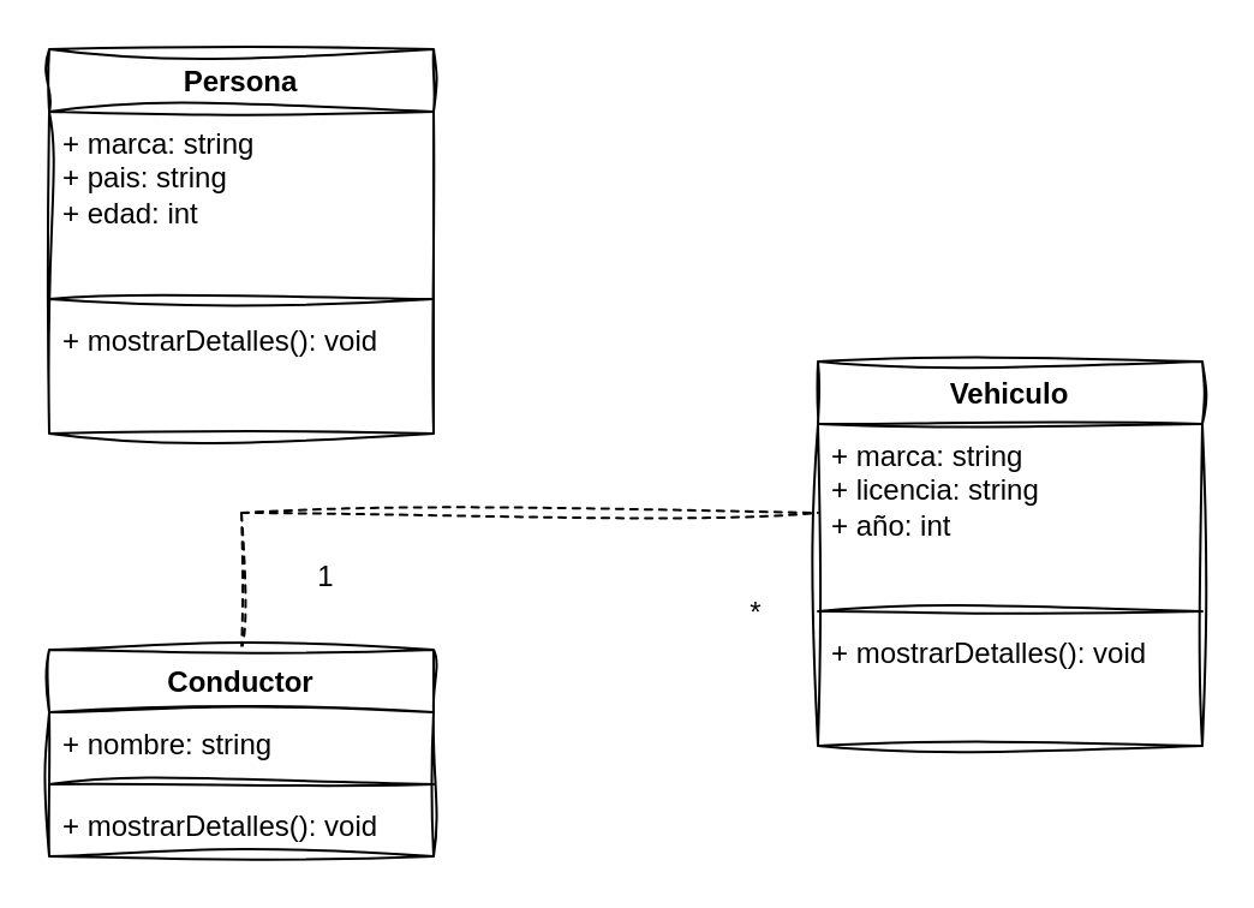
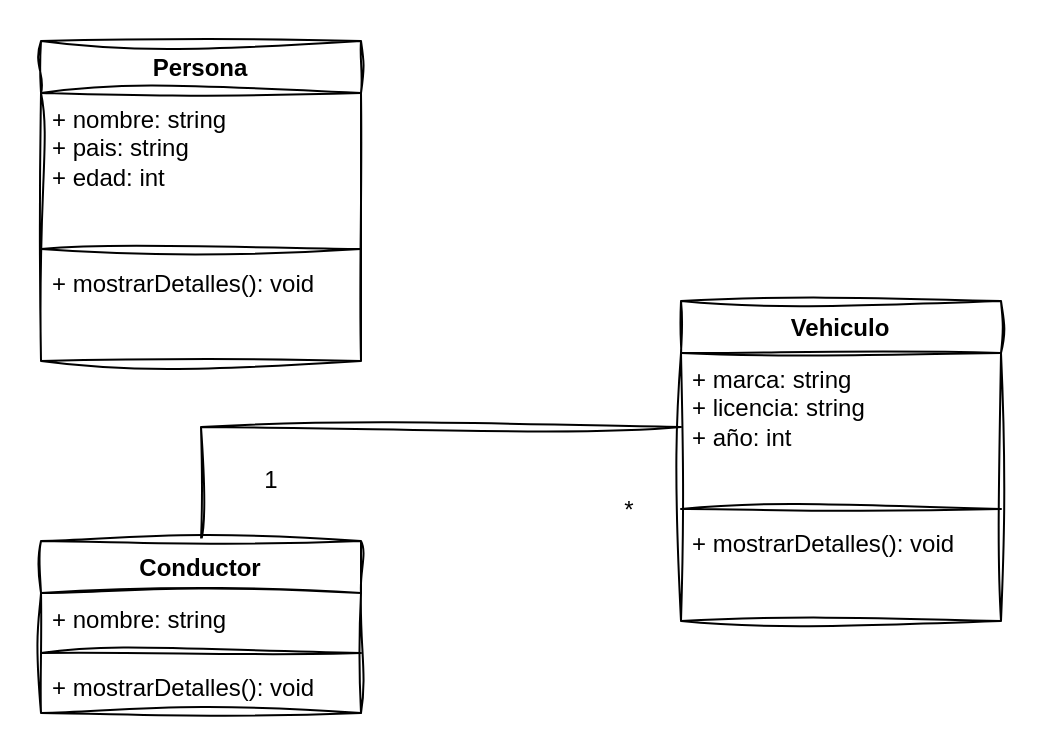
- <mxCell id="3" value="+ marca: string&lt;div&gt;+ pais: string&lt;/div&gt;&lt;div&gt;+ edad: int&lt;/div&gt;" style="text;strokeColor=none;fillColor=none;align=left;verticalAlign=top;spacingLeft=4;spacingRight=4;overflow=hidden;rotatable=0;points=[[0,0.5],[1,0.5]];portConstraint=eastwest;whiteSpace=wrap;html=1;sketch=1;curveFitting=1;jiggle=2;" parent="2" vertex="1"><mxGeometry y="26" width="160" height="74" as="geometry" /></mxCell>
+ <mxCell id="3" value="+ nombre: string&lt;div&gt;+ pais: string&lt;/div&gt;&lt;div&gt;+ edad: int&lt;/div&gt;" style="text;strokeColor=none;fillColor=none;align=left;verticalAlign=top;spacingLeft=4;spacingRight=4;overflow=hidden;rotatable=0;points=[[0,0.5],[1,0.5]];portConstraint=eastwest;whiteSpace=wrap;html=1;sketch=1;curveFitting=1;jiggle=2;" parent="2" vertex="1"><mxGeometry y="26" width="160" height="74" as="geometry" /></mxCell>
- <mxCell id="6" style="edgeStyle=orthogonalEdgeStyle;rounded=0;orthogonalLoop=1;jettySize=auto;html=1;exitX=0.5;exitY=0;exitDx=0;exitDy=0;endArrow=none;startFill=0;sketch=1;curveFitting=1;jiggle=2;dashed=1;" parent="1" source="7" target="12" edge="1"><mxGeometry relative="1" as="geometry" /></mxCell>
+ <mxCell id="6" style="edgeStyle=orthogonalEdgeStyle;rounded=0;orthogonalLoop=1;jettySize=auto;html=1;exitX=0.5;exitY=0;exitDx=0;exitDy=0;endArrow=none;startFill=0;sketch=1;curveFitting=1;jiggle=2;" parent="1" source="7" target="12" edge="1"><mxGeometry relative="1" as="geometry" /></mxCell>
